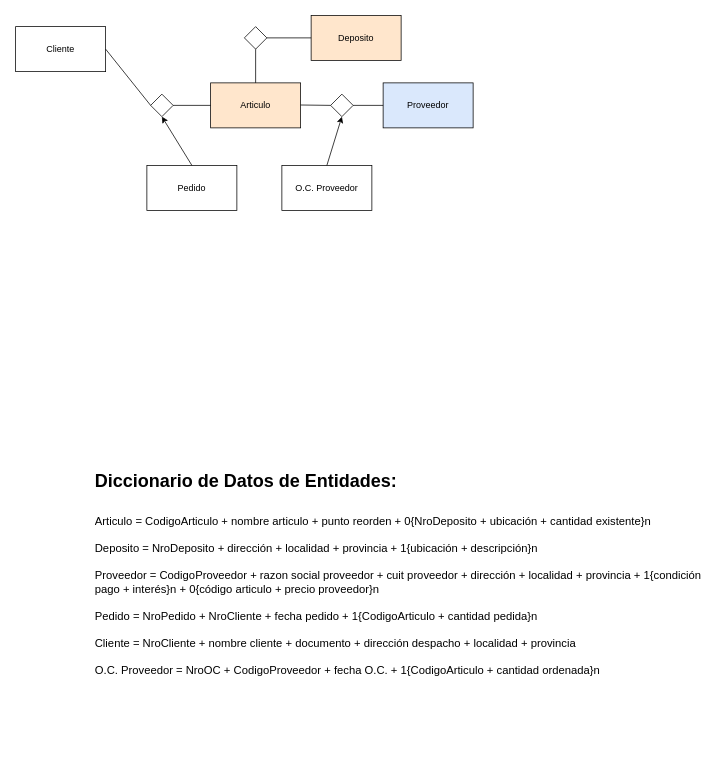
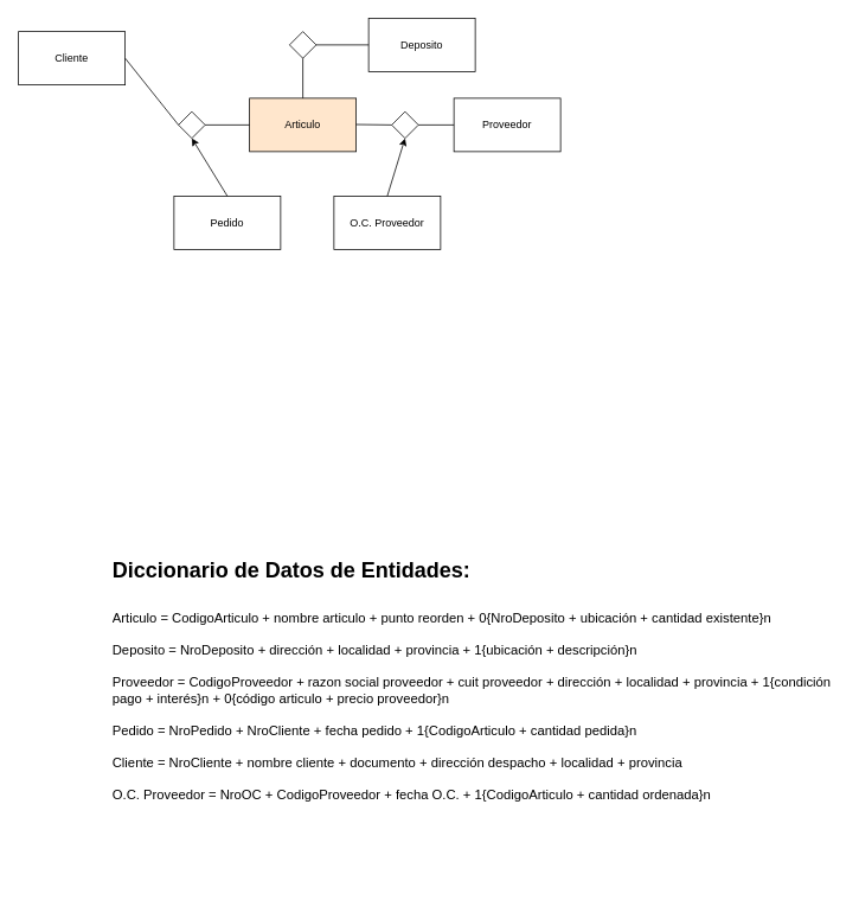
- <mxCell id="3" value="Deposito" style="whiteSpace=wrap;html=1;fillColor=#ffe6cc;" parent="1" vertex="1"><mxGeometry x="414" y="20" width="120" height="60" as="geometry" /></mxCell>
+ <mxCell id="3" value="Deposito" style="whiteSpace=wrap;html=1;" parent="1" vertex="1"><mxGeometry x="414" y="20" width="120" height="60" as="geometry" /></mxCell>
- <mxCell id="5" value="Proveedor" style="whiteSpace=wrap;html=1;fillColor=#dae8fc;" parent="1" vertex="1"><mxGeometry x="510" y="110" width="120" height="60" as="geometry" /></mxCell>
+ <mxCell id="5" value="Proveedor" style="whiteSpace=wrap;html=1;" parent="1" vertex="1"><mxGeometry x="510" y="110" width="120" height="60" as="geometry" /></mxCell>
